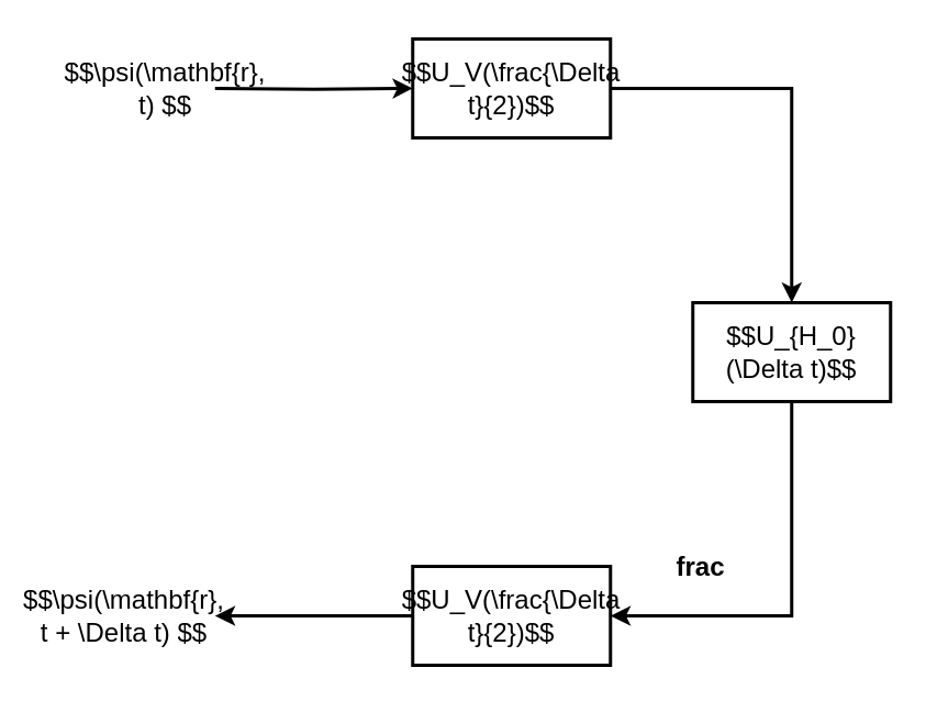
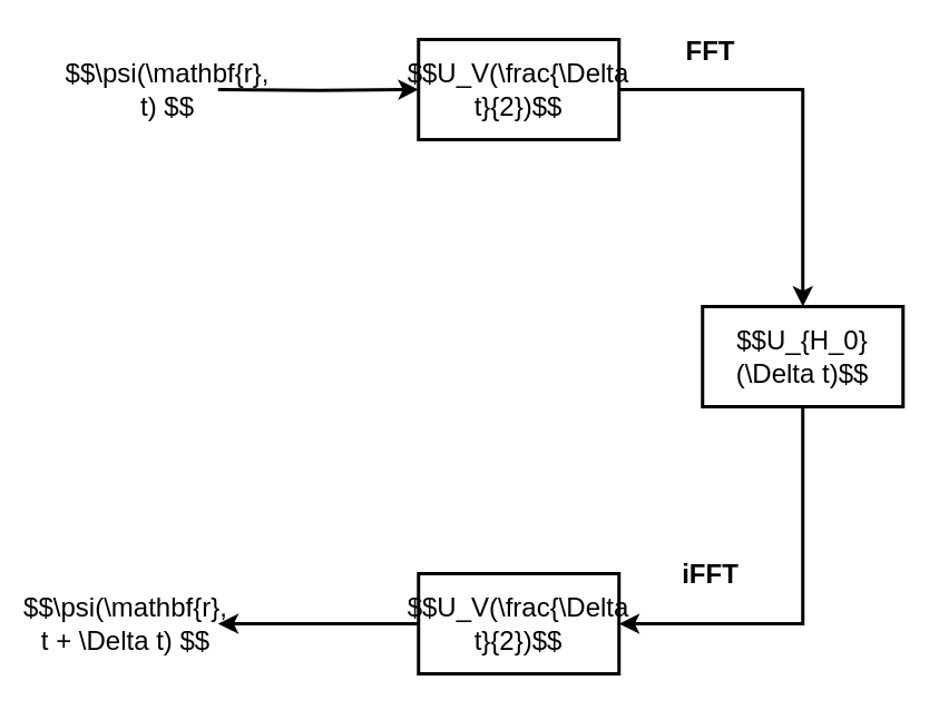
+ <mxCell id="9" value="&lt;font style=&quot;font-size: 16px&quot;&gt;&lt;b&gt;FFT&lt;/b&gt;&lt;/font&gt;" style="text;html=1;strokeColor=none;fillColor=none;align=center;verticalAlign=middle;whiteSpace=wrap;rounded=0;" vertex="1" parent="1"><mxGeometry x="405" y="20" width="40" height="20" as="geometry" /></mxCell>
- <mxCell id="10" value="&lt;font style=&quot;font-size: 16px&quot;&gt;&lt;b&gt;frac&lt;/b&gt;&lt;/font&gt;" style="text;html=1;strokeColor=none;fillColor=none;align=center;verticalAlign=middle;whiteSpace=wrap;rounded=0;" vertex="1" parent="1"><mxGeometry x="405" y="333" width="40" height="20" as="geometry" /></mxCell>
+ <mxCell id="10" value="&lt;font style=&quot;font-size: 16px&quot;&gt;&lt;b&gt;iFFT&lt;/b&gt;&lt;/font&gt;" style="text;html=1;strokeColor=none;fillColor=none;align=center;verticalAlign=middle;whiteSpace=wrap;rounded=0;" vertex="1" parent="1"><mxGeometry x="405" y="333" width="40" height="20" as="geometry" /></mxCell>
